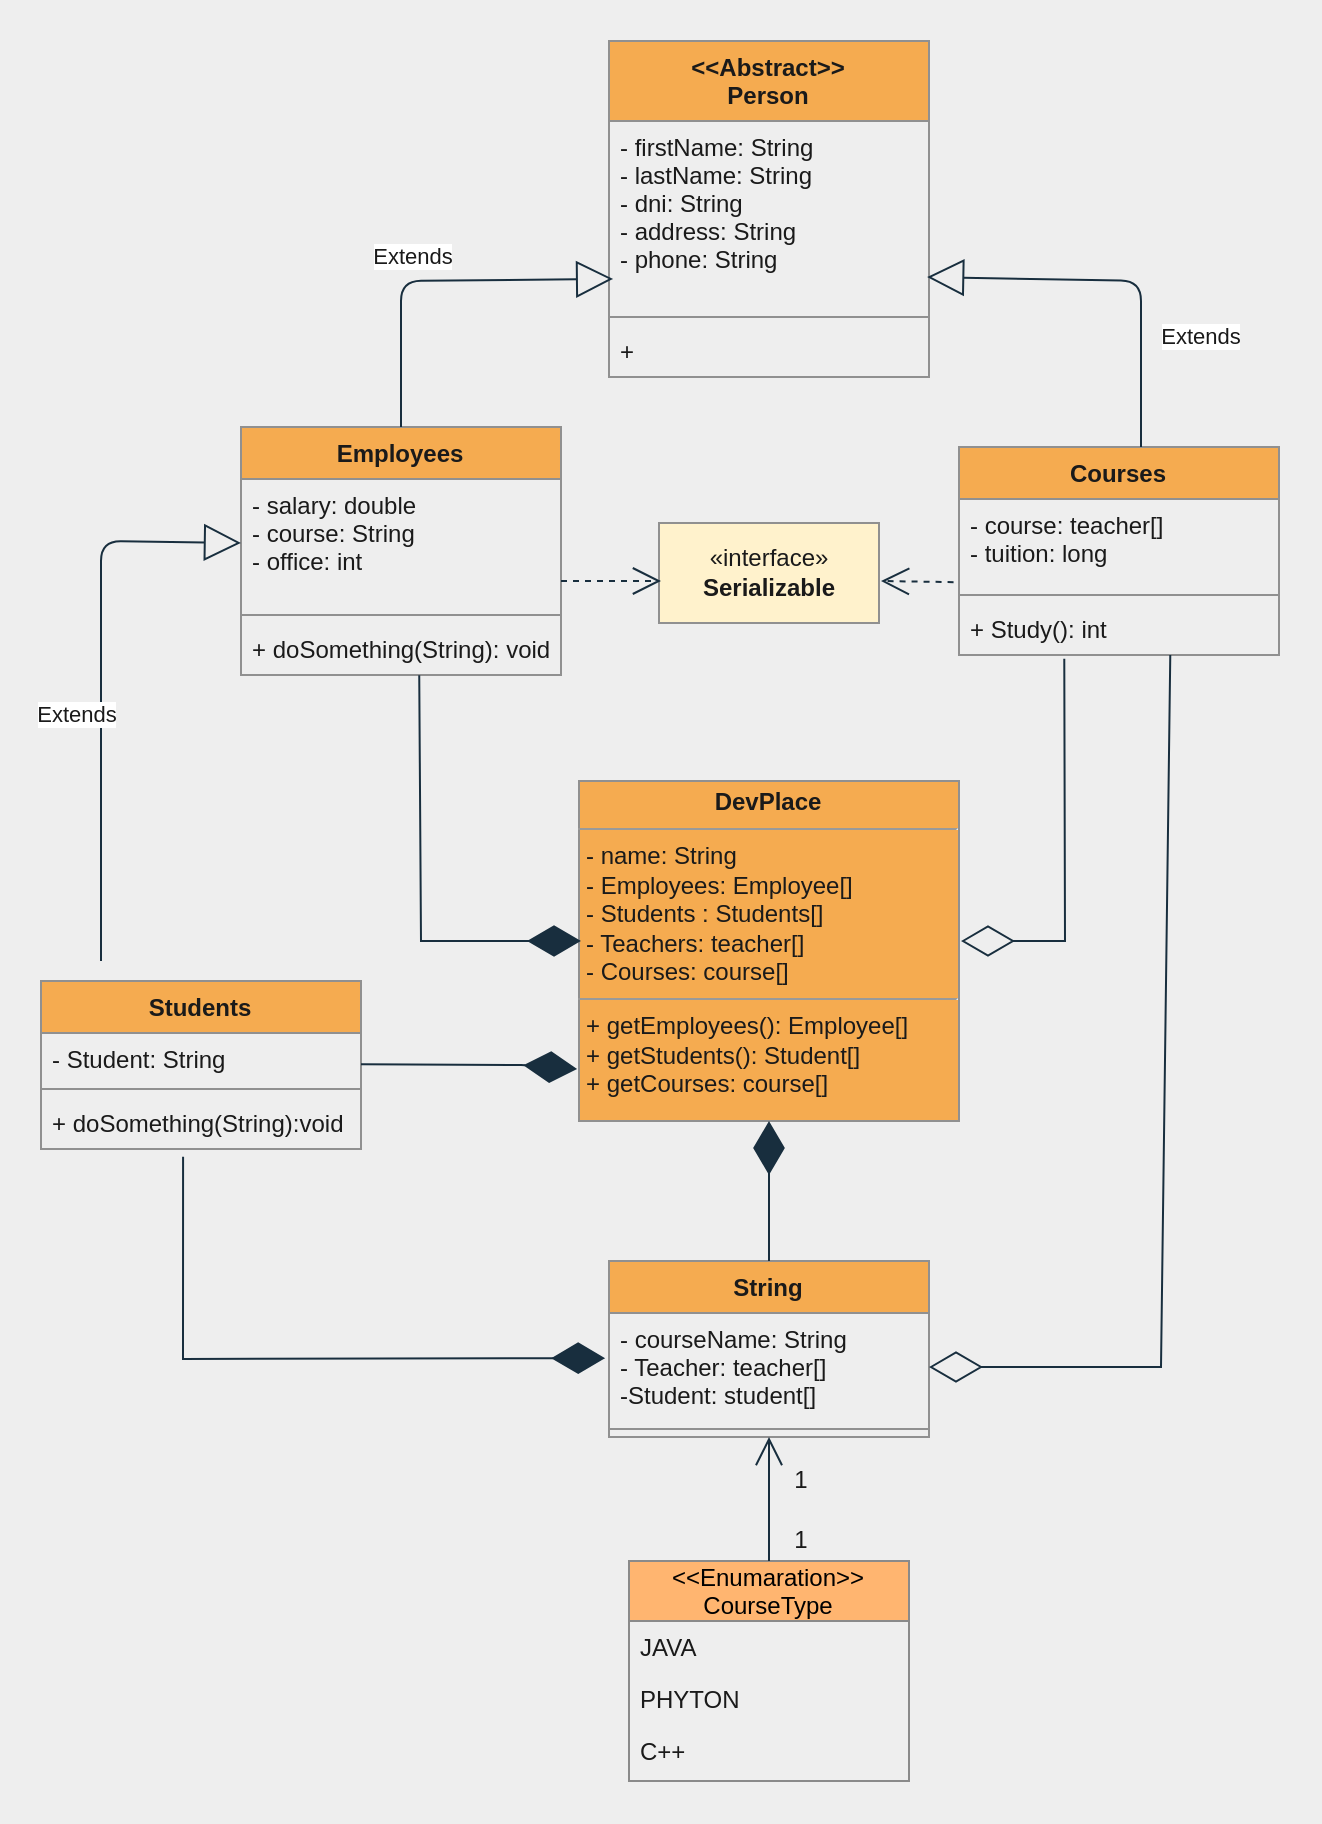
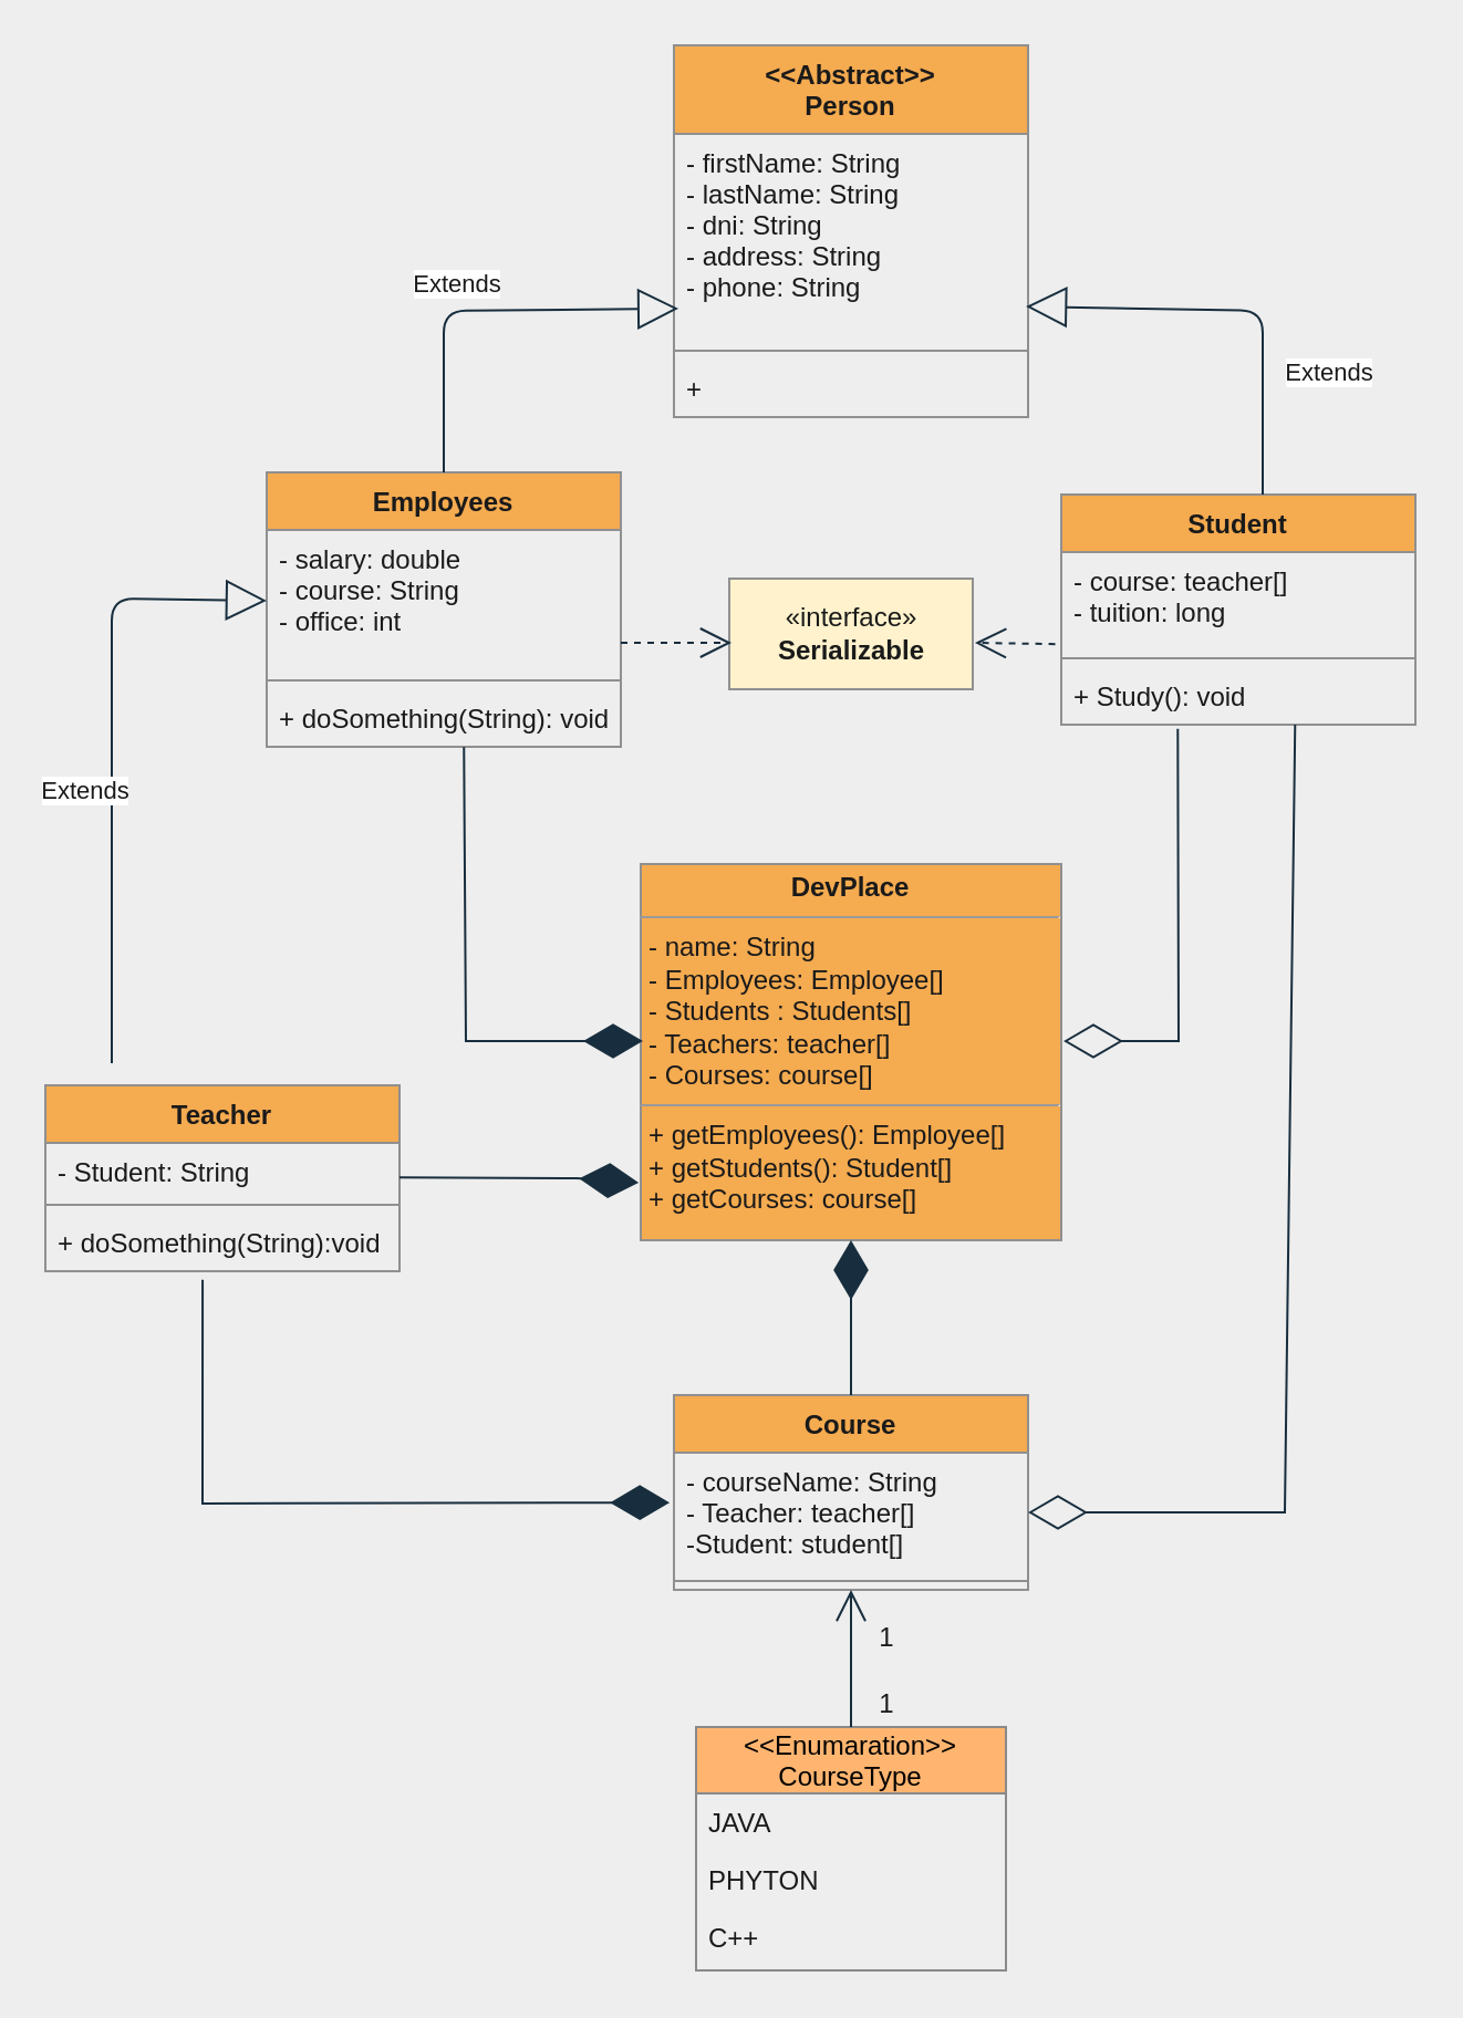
- <mxCell id="11" value="Courses" style="swimlane;fontStyle=1;align=center;verticalAlign=top;childLayout=stackLayout;horizontal=1;startSize=26;horizontalStack=0;resizeParent=1;resizeParentMax=0;resizeLast=0;collapsible=1;marginBottom=0;fillColor=#F5AB50;strokeColor=#909090;fontColor=#1A1A1A;" parent="1" vertex="1"><mxGeometry x="479" y="223" width="160" height="104" as="geometry" /></mxCell>
+ <mxCell id="11" value="Student" style="swimlane;fontStyle=1;align=center;verticalAlign=top;childLayout=stackLayout;horizontal=1;startSize=26;horizontalStack=0;resizeParent=1;resizeParentMax=0;resizeLast=0;collapsible=1;marginBottom=0;fillColor=#F5AB50;strokeColor=#909090;fontColor=#1A1A1A;" parent="1" vertex="1"><mxGeometry x="479" y="223" width="160" height="104" as="geometry" /></mxCell>
- <mxCell id="14" value="+ Study(): int" style="text;strokeColor=none;fillColor=none;align=left;verticalAlign=top;spacingLeft=4;spacingRight=4;overflow=hidden;rotatable=0;points=[[0,0.5],[1,0.5]];portConstraint=eastwest;fontColor=#1A1A1A;" parent="11" vertex="1"><mxGeometry y="78" width="160" height="26" as="geometry" /></mxCell>
+ <mxCell id="14" value="+ Study(): void" style="text;strokeColor=none;fillColor=none;align=left;verticalAlign=top;spacingLeft=4;spacingRight=4;overflow=hidden;rotatable=0;points=[[0,0.5],[1,0.5]];portConstraint=eastwest;fontColor=#1A1A1A;" parent="11" vertex="1"><mxGeometry y="78" width="160" height="26" as="geometry" /></mxCell>
- <mxCell id="23" value="Students" style="swimlane;fontStyle=1;align=center;verticalAlign=top;childLayout=stackLayout;horizontal=1;startSize=26;horizontalStack=0;resizeParent=1;resizeParentMax=0;resizeLast=0;collapsible=1;marginBottom=0;fillColor=#F5AB50;strokeColor=#909090;fontColor=#1A1A1A;" parent="1" vertex="1"><mxGeometry x="20" y="490" width="160" height="84" as="geometry" /></mxCell>
+ <mxCell id="23" value="Teacher" style="swimlane;fontStyle=1;align=center;verticalAlign=top;childLayout=stackLayout;horizontal=1;startSize=26;horizontalStack=0;resizeParent=1;resizeParentMax=0;resizeLast=0;collapsible=1;marginBottom=0;fillColor=#F5AB50;strokeColor=#909090;fontColor=#1A1A1A;" parent="1" vertex="1"><mxGeometry x="20" y="490" width="160" height="84" as="geometry" /></mxCell>
- <mxCell id="20" value="String" style="swimlane;fontStyle=1;align=center;verticalAlign=top;childLayout=stackLayout;horizontal=1;startSize=26;horizontalStack=0;resizeParent=1;resizeParentMax=0;resizeLast=0;collapsible=1;marginBottom=0;fillColor=#F5AB50;strokeColor=#909090;fontColor=#1A1A1A;" parent="1" vertex="1"><mxGeometry x="304" y="630" width="160" height="88" as="geometry" /></mxCell>
+ <mxCell id="20" value="Course" style="swimlane;fontStyle=1;align=center;verticalAlign=top;childLayout=stackLayout;horizontal=1;startSize=26;horizontalStack=0;resizeParent=1;resizeParentMax=0;resizeLast=0;collapsible=1;marginBottom=0;fillColor=#F5AB50;strokeColor=#909090;fontColor=#1A1A1A;" parent="1" vertex="1"><mxGeometry x="304" y="630" width="160" height="88" as="geometry" /></mxCell>
